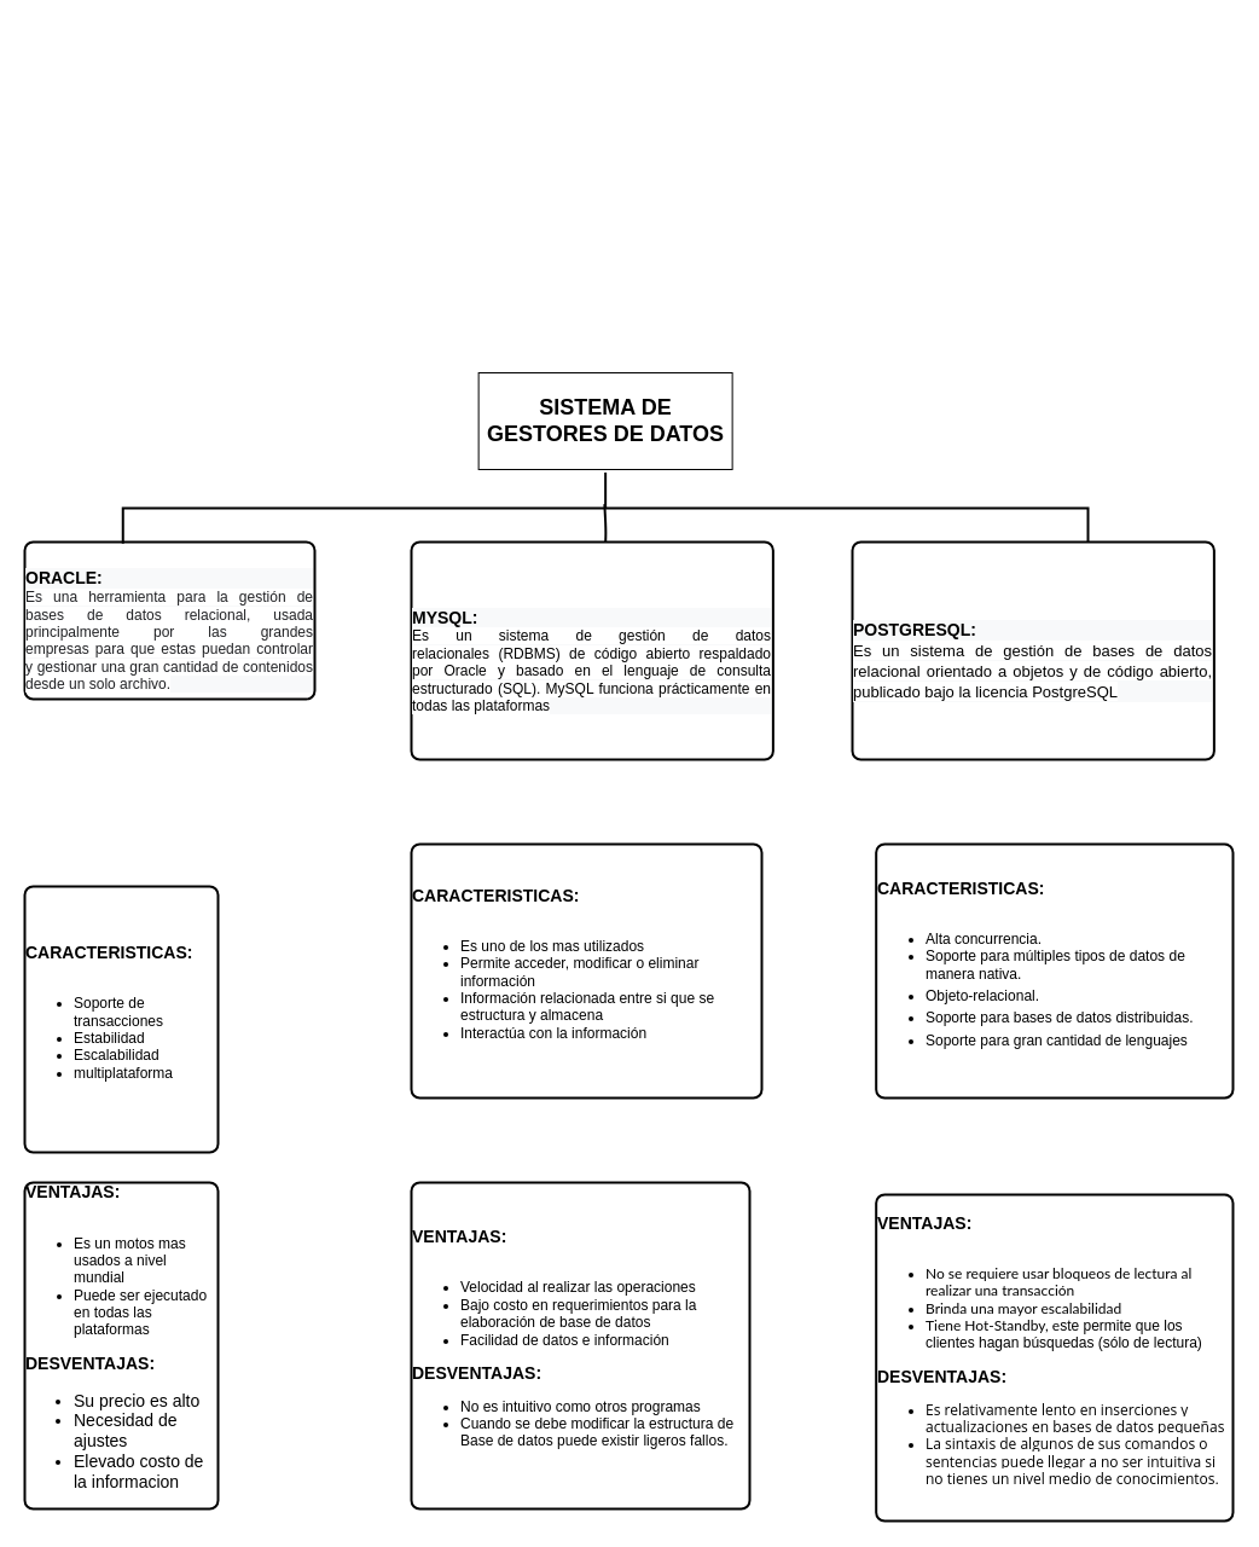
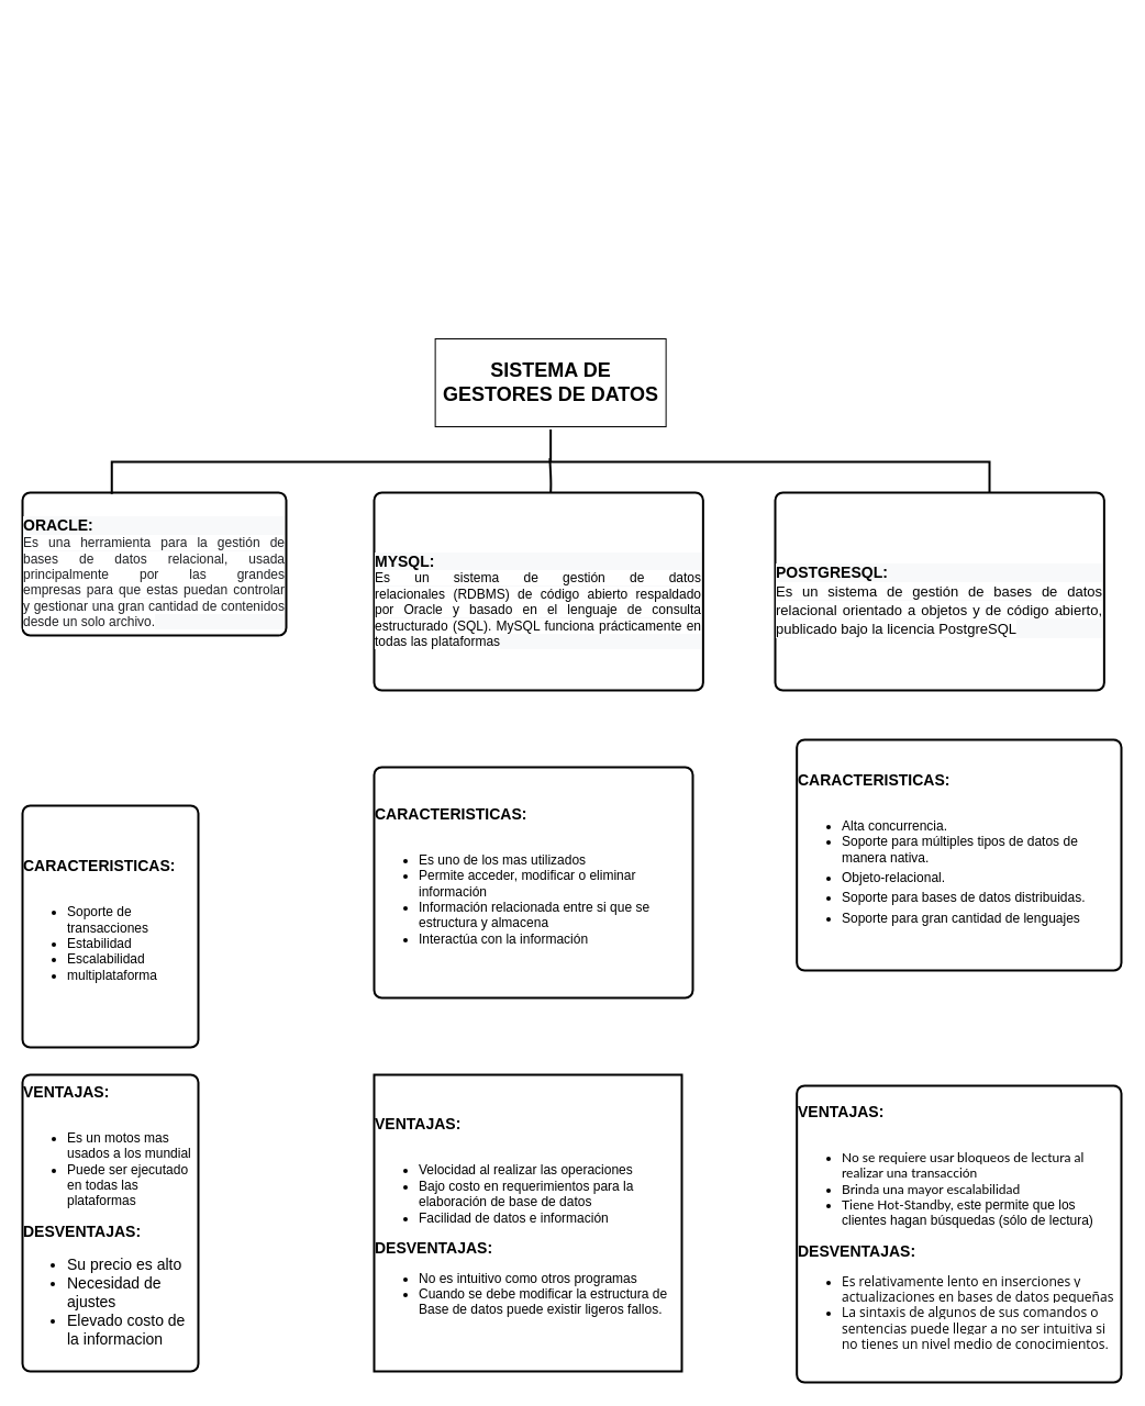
- <mxCell id="12" value="&lt;div style=&quot;text-align: left; font-size: 12px;&quot;&gt;&lt;span style=&quot;background-color: initial;&quot;&gt;&lt;b&gt;&lt;font style=&quot;font-size: 14px;&quot;&gt;CARACTERISTICAS:&lt;/font&gt;&lt;/b&gt;&lt;/span&gt;&lt;/div&gt;&lt;div style=&quot;text-align: left; font-size: 12px;&quot;&gt;&lt;br&gt;&lt;/div&gt;&lt;div&gt;&lt;ul style=&quot;font-size: 12px;&quot;&gt;&lt;li style=&quot;text-align: left;&quot;&gt;&lt;span style=&quot;font-size: 12px; background-color: initial;&quot;&gt;Alta concurrencia.&amp;nbsp;&lt;/span&gt;&lt;/li&gt;&lt;li style=&quot;text-align: left; margin: 0px 0px 4px; padding: 0px; list-style-type: disc;&quot; class=&quot;TrT0Xe&quot;&gt;Soporte para múltiples tipos de datos de manera nativa.&lt;/li&gt;&lt;li style=&quot;text-align: left; margin: 0px 0px 4px; padding: 0px; list-style-type: disc;&quot; class=&quot;TrT0Xe&quot;&gt;Objeto-relacional.&amp;nbsp;&lt;/li&gt;&lt;li style=&quot;text-align: left; margin: 0px 0px 4px; padding: 0px; list-style-type: disc;&quot; class=&quot;TrT0Xe&quot;&gt;Soporte para bases de datos distribuidas.&amp;nbsp;&lt;/li&gt;&lt;li style=&quot;text-align: left; margin: 0px 0px 4px; padding: 0px; list-style-type: disc;&quot; class=&quot;TrT0Xe&quot;&gt;Soporte para gran cantidad de lenguajes&lt;/li&gt;&lt;/ul&gt;&lt;/div&gt;" style="rounded=1;whiteSpace=wrap;html=1;absoluteArcSize=1;arcSize=14;strokeWidth=2;fontSize=14;" vertex="1" parent="1"><mxGeometry x="724.68" y="698" width="295.32" height="210" as="geometry" /></mxCell>
+ <mxCell id="12" value="&lt;div style=&quot;text-align: left; font-size: 12px;&quot;&gt;&lt;span style=&quot;background-color: initial;&quot;&gt;&lt;b&gt;&lt;font style=&quot;font-size: 14px;&quot;&gt;CARACTERISTICAS:&lt;/font&gt;&lt;/b&gt;&lt;/span&gt;&lt;/div&gt;&lt;div style=&quot;text-align: left; font-size: 12px;&quot;&gt;&lt;br&gt;&lt;/div&gt;&lt;div&gt;&lt;ul style=&quot;font-size: 12px;&quot;&gt;&lt;li style=&quot;text-align: left;&quot;&gt;&lt;span style=&quot;font-size: 12px; background-color: initial;&quot;&gt;Alta concurrencia.&amp;nbsp;&lt;/span&gt;&lt;/li&gt;&lt;li style=&quot;text-align: left; margin: 0px 0px 4px; padding: 0px; list-style-type: disc;&quot; class=&quot;TrT0Xe&quot;&gt;Soporte para múltiples tipos de datos de manera nativa.&lt;/li&gt;&lt;li style=&quot;text-align: left; margin: 0px 0px 4px; padding: 0px; list-style-type: disc;&quot; class=&quot;TrT0Xe&quot;&gt;Objeto-relacional.&amp;nbsp;&lt;/li&gt;&lt;li style=&quot;text-align: left; margin: 0px 0px 4px; padding: 0px; list-style-type: disc;&quot; class=&quot;TrT0Xe&quot;&gt;Soporte para bases de datos distribuidas.&amp;nbsp;&lt;/li&gt;&lt;li style=&quot;text-align: left; margin: 0px 0px 4px; padding: 0px; list-style-type: disc;&quot; class=&quot;TrT0Xe&quot;&gt;Soporte para gran cantidad de lenguajes&lt;/li&gt;&lt;/ul&gt;&lt;/div&gt;" style="rounded=1;whiteSpace=wrap;html=1;absoluteArcSize=1;arcSize=14;strokeWidth=2;fontSize=14;" vertex="1" parent="1"><mxGeometry x="724.68" y="673" width="295.32" height="210" as="geometry" /></mxCell>
- <mxCell id="5" value="&lt;div style=&quot;text-align: left; font-size: 12px;&quot;&gt;&lt;span style=&quot;background-color: initial;&quot;&gt;&lt;b&gt;&lt;font style=&quot;font-size: 14px;&quot;&gt;VENTAJAS:&lt;/font&gt;&lt;/b&gt;&lt;/span&gt;&lt;/div&gt;&lt;div style=&quot;text-align: left; font-size: 12px;&quot;&gt;&lt;br&gt;&lt;/div&gt;&lt;div&gt;&lt;ul style=&quot;font-size: 12px;&quot;&gt;&lt;li style=&quot;text-align: left;&quot;&gt;Es un motos mas usados a nivel mundial&lt;/li&gt;&lt;li style=&quot;text-align: left;&quot;&gt;Puede ser ejecutado en todas las plataformas&lt;/li&gt;&lt;/ul&gt;&lt;div style=&quot;text-align: left;&quot;&gt;&lt;b style=&quot;font-size: 12px;&quot;&gt;&lt;font style=&quot;font-size: 14px;&quot;&gt;DESVENTAJAS:&lt;/font&gt;&lt;/b&gt;&lt;span style=&quot;font-size: 12px;&quot;&gt;&lt;br&gt;&lt;/span&gt;&lt;/div&gt;&lt;/div&gt;&lt;div style=&quot;text-align: left;&quot;&gt;&lt;ul&gt;&lt;li&gt;&lt;span style=&quot;font-size: 12px;&quot;&gt;&lt;font style=&quot;font-size: 14px;&quot;&gt;Su precio es alto&lt;/font&gt;&lt;/span&gt;&lt;/li&gt;&lt;li&gt;&lt;span style=&quot;font-size: 12px;&quot;&gt;&lt;font style=&quot;font-size: 14px;&quot;&gt;Necesidad de ajustes&lt;/font&gt;&lt;/span&gt;&lt;/li&gt;&lt;li&gt;&lt;span style=&quot;font-size: 12px;&quot;&gt;&lt;font style=&quot;font-size: 14px;&quot;&gt;Elevado costo de la informacion&lt;/font&gt;&lt;/span&gt;&lt;/li&gt;&lt;/ul&gt;&lt;/div&gt;" style="rounded=1;whiteSpace=wrap;html=1;absoluteArcSize=1;arcSize=14;strokeWidth=2;fontSize=14;" vertex="1" parent="1"><mxGeometry x="20" y="978" width="160" height="270" as="geometry" /></mxCell>
+ <mxCell id="5" value="&lt;div style=&quot;text-align: left; font-size: 12px;&quot;&gt;&lt;span style=&quot;background-color: initial;&quot;&gt;&lt;b&gt;&lt;font style=&quot;font-size: 14px;&quot;&gt;VENTAJAS:&lt;/font&gt;&lt;/b&gt;&lt;/span&gt;&lt;/div&gt;&lt;div style=&quot;text-align: left; font-size: 12px;&quot;&gt;&lt;br&gt;&lt;/div&gt;&lt;div&gt;&lt;ul style=&quot;font-size: 12px;&quot;&gt;&lt;li style=&quot;text-align: left;&quot;&gt;Es un motos mas usados a los mundial&lt;/li&gt;&lt;li style=&quot;text-align: left;&quot;&gt;Puede ser ejecutado en todas las plataformas&lt;/li&gt;&lt;/ul&gt;&lt;div style=&quot;text-align: left;&quot;&gt;&lt;b style=&quot;font-size: 12px;&quot;&gt;&lt;font style=&quot;font-size: 14px;&quot;&gt;DESVENTAJAS:&lt;/font&gt;&lt;/b&gt;&lt;span style=&quot;font-size: 12px;&quot;&gt;&lt;br&gt;&lt;/span&gt;&lt;/div&gt;&lt;/div&gt;&lt;div style=&quot;text-align: left;&quot;&gt;&lt;ul&gt;&lt;li&gt;&lt;span style=&quot;font-size: 12px;&quot;&gt;&lt;font style=&quot;font-size: 14px;&quot;&gt;Su precio es alto&lt;/font&gt;&lt;/span&gt;&lt;/li&gt;&lt;li&gt;&lt;span style=&quot;font-size: 12px;&quot;&gt;&lt;font style=&quot;font-size: 14px;&quot;&gt;Necesidad de ajustes&lt;/font&gt;&lt;/span&gt;&lt;/li&gt;&lt;li&gt;&lt;span style=&quot;font-size: 12px;&quot;&gt;&lt;font style=&quot;font-size: 14px;&quot;&gt;Elevado costo de la informacion&lt;/font&gt;&lt;/span&gt;&lt;/li&gt;&lt;/ul&gt;&lt;/div&gt;" style="rounded=1;whiteSpace=wrap;html=1;absoluteArcSize=1;arcSize=14;strokeWidth=2;fontSize=14;" vertex="1" parent="1"><mxGeometry x="20" y="978" width="160" height="270" as="geometry" /></mxCell>
- <mxCell id="10" value="&lt;div style=&quot;text-align: left; font-size: 12px;&quot;&gt;&lt;span style=&quot;background-color: initial;&quot;&gt;&lt;b&gt;&lt;font style=&quot;font-size: 14px;&quot;&gt;VENTAJAS:&lt;/font&gt;&lt;/b&gt;&lt;/span&gt;&lt;/div&gt;&lt;div style=&quot;text-align: left; font-size: 12px;&quot;&gt;&lt;br&gt;&lt;/div&gt;&lt;div&gt;&lt;ul style=&quot;font-size: 12px;&quot;&gt;&lt;li style=&quot;text-align: left;&quot;&gt;Velocidad al realizar las operaciones&lt;/li&gt;&lt;li style=&quot;text-align: left;&quot;&gt;Bajo costo en requerimientos para la elaboración de base de datos&lt;/li&gt;&lt;li style=&quot;text-align: left;&quot;&gt;Facilidad de datos e información&amp;nbsp;&lt;/li&gt;&lt;/ul&gt;&lt;div style=&quot;text-align: left;&quot;&gt;&lt;b style=&quot;font-size: 12px;&quot;&gt;&lt;font style=&quot;font-size: 14px;&quot;&gt;DESVENTAJAS:&lt;/font&gt;&lt;/b&gt;&lt;span style=&quot;font-size: 12px;&quot;&gt;&lt;br&gt;&lt;/span&gt;&lt;/div&gt;&lt;/div&gt;&lt;div style=&quot;text-align: left; font-size: 12px;&quot;&gt;&lt;ul&gt;&lt;li&gt;No es intuitivo como otros programas&lt;/li&gt;&lt;li style=&quot;margin: 0px 0px 4px; padding: 0px; list-style-type: disc;&quot; class=&quot;TrT0Xe&quot;&gt;Cuando se debe modificar la estructura de Base de datos puede existir ligeros fallos.&lt;/li&gt;&lt;/ul&gt;&lt;/div&gt;" style="rounded=1;whiteSpace=wrap;html=1;absoluteArcSize=1;arcSize=14;strokeWidth=2;fontSize=14;" vertex="1" parent="1"><mxGeometry x="340" y="978" width="280" height="270" as="geometry" /></mxCell>
+ <mxCell id="10" value="&lt;div style=&quot;text-align: left; font-size: 12px;&quot;&gt;&lt;span style=&quot;background-color: initial;&quot;&gt;&lt;b&gt;&lt;font style=&quot;font-size: 14px;&quot;&gt;VENTAJAS:&lt;/font&gt;&lt;/b&gt;&lt;/span&gt;&lt;/div&gt;&lt;div style=&quot;text-align: left; font-size: 12px;&quot;&gt;&lt;br&gt;&lt;/div&gt;&lt;div&gt;&lt;ul style=&quot;font-size: 12px;&quot;&gt;&lt;li style=&quot;text-align: left;&quot;&gt;Velocidad al realizar las operaciones&lt;/li&gt;&lt;li style=&quot;text-align: left;&quot;&gt;Bajo costo en requerimientos para la elaboración de base de datos&lt;/li&gt;&lt;li style=&quot;text-align: left;&quot;&gt;Facilidad de datos e información&amp;nbsp;&lt;/li&gt;&lt;/ul&gt;&lt;div style=&quot;text-align: left;&quot;&gt;&lt;b style=&quot;font-size: 12px;&quot;&gt;&lt;font style=&quot;font-size: 14px;&quot;&gt;DESVENTAJAS:&lt;/font&gt;&lt;/b&gt;&lt;span style=&quot;font-size: 12px;&quot;&gt;&lt;br&gt;&lt;/span&gt;&lt;/div&gt;&lt;/div&gt;&lt;div style=&quot;text-align: left; font-size: 12px;&quot;&gt;&lt;ul&gt;&lt;li&gt;No es intuitivo como otros programas&lt;/li&gt;&lt;li style=&quot;margin: 0px 0px 4px; padding: 0px; list-style-type: disc;&quot; class=&quot;TrT0Xe&quot;&gt;Cuando se debe modificar la estructura de Base de datos puede existir ligeros fallos.&lt;/li&gt;&lt;/ul&gt;&lt;/div&gt;" style="whiteSpace=wrap;html=1;absoluteArcSize=1;arcSize=14;strokeWidth=2;fontSize=14;rounded=0;" vertex="1" parent="1"><mxGeometry x="340" y="978" width="280" height="270" as="geometry" /></mxCell>
